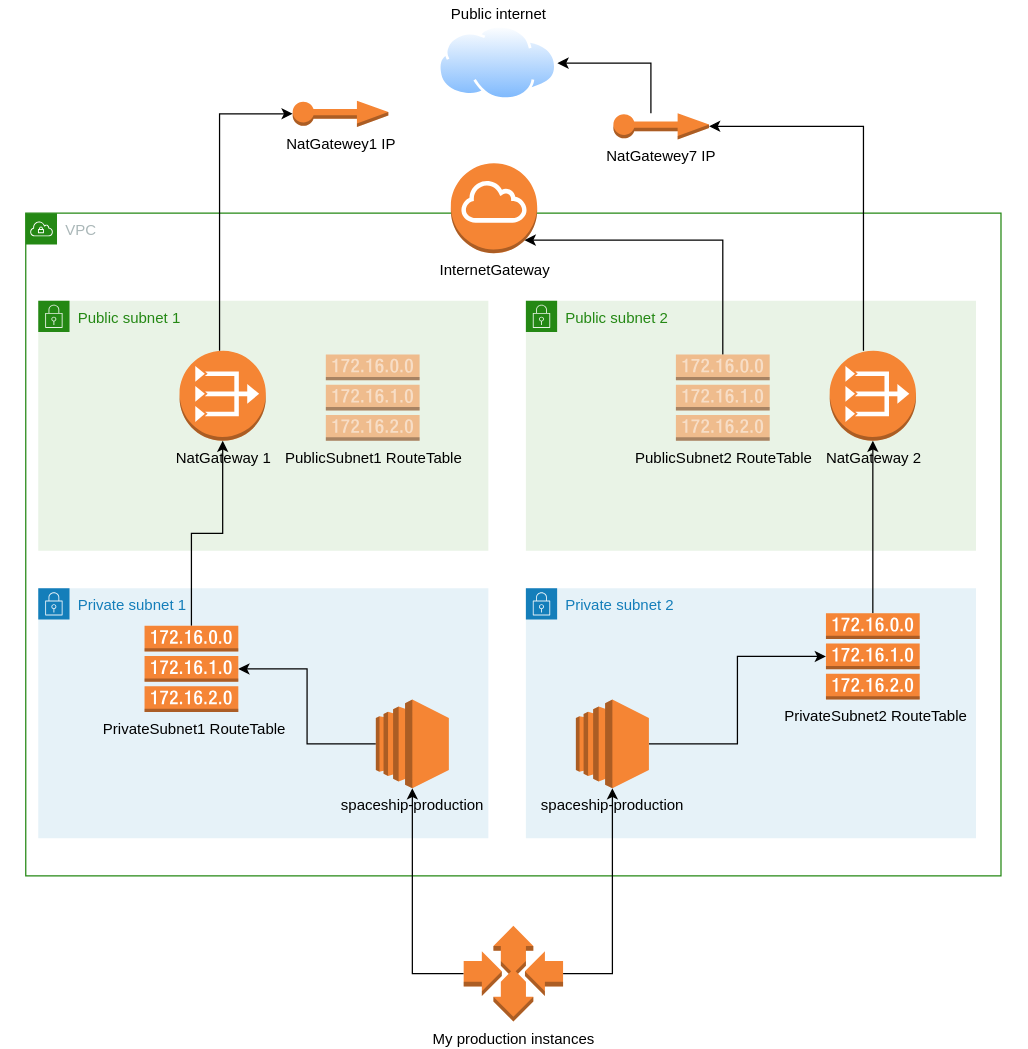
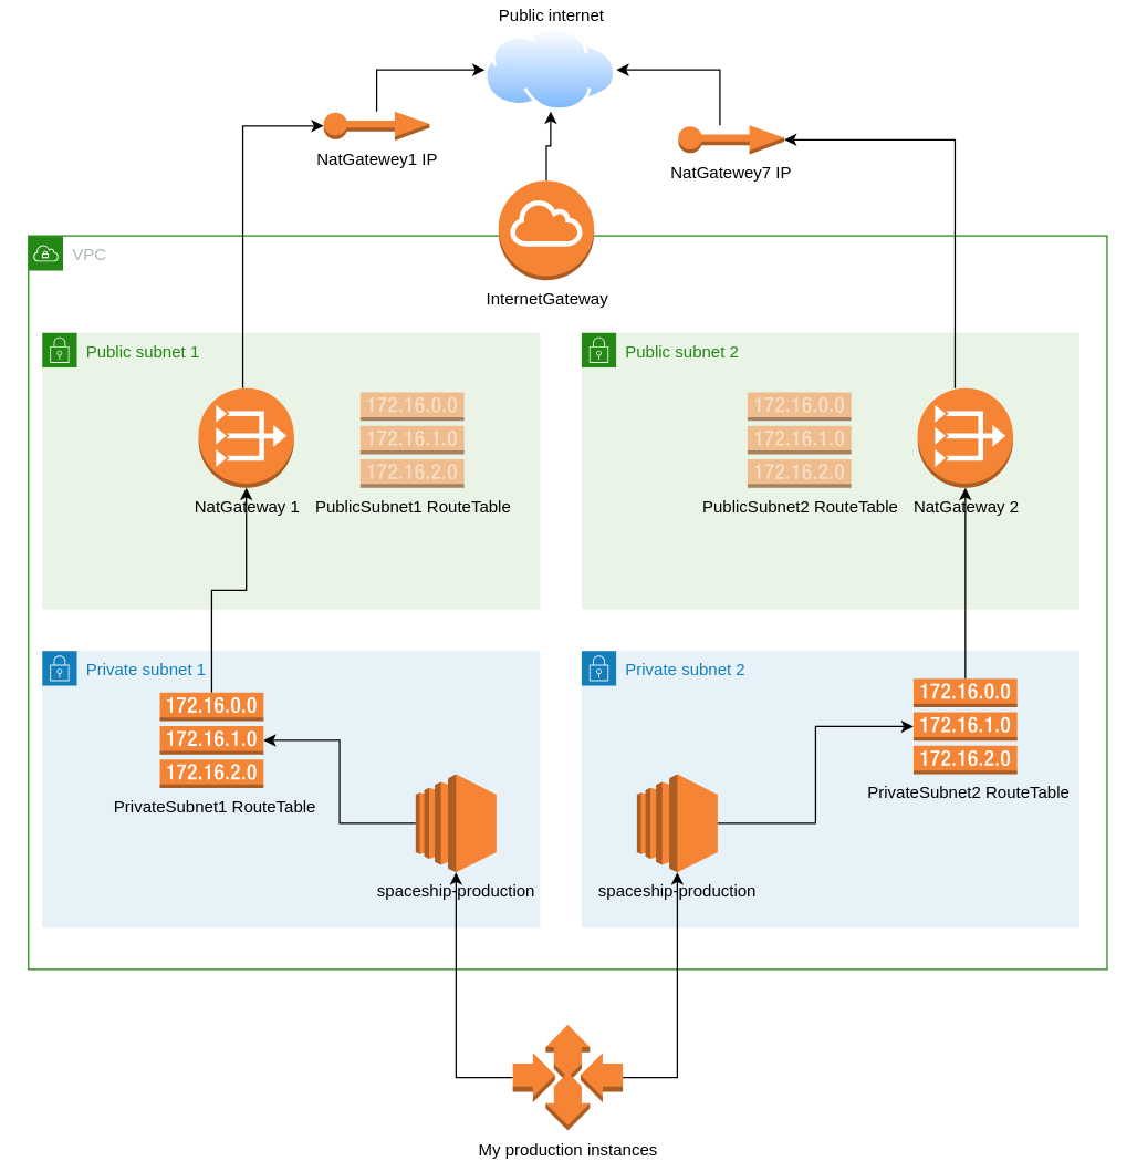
+ <mxCell id="9" value="" style="edgeStyle=orthogonalEdgeStyle;rounded=0;orthogonalLoop=1;jettySize=auto;html=1;" edge="1" parent="1" source="10" target="24"><mxGeometry relative="1" as="geometry"><mxPoint x="271.8" y="19.5" as="targetPoint" /><Array as="points"><mxPoint x="272" y="50" /></Array></mxGeometry></mxCell>
+ <mxCell id="5" value="" style="edgeStyle=orthogonalEdgeStyle;rounded=0;orthogonalLoop=1;jettySize=auto;html=1;" edge="1" parent="1" source="6" target="24"><mxGeometry relative="1" as="geometry" /></mxCell>
- <mxCell id="18" value="" style="edgeStyle=orthogonalEdgeStyle;rounded=0;orthogonalLoop=1;jettySize=auto;html=1;entryX=0.855;entryY=0.855;entryDx=0;entryDy=0;entryPerimeter=0;" edge="1" parent="1" source="19" target="6"><mxGeometry relative="1" as="geometry"><mxPoint x="577.5" y="198.5" as="targetPoint" /><Array as="points"><mxPoint x="578" y="192" /></Array></mxGeometry></mxCell>
